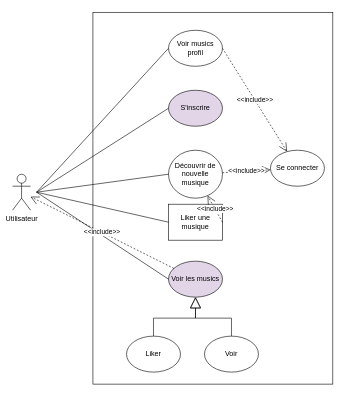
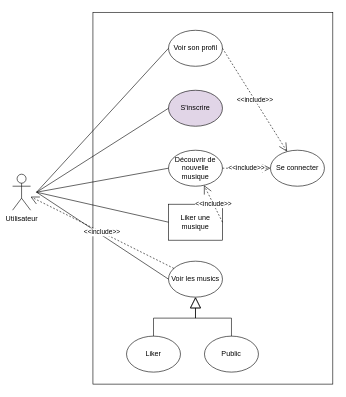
- <mxCell id="6" value="Voir musics profil" style="ellipse;whiteSpace=wrap;html=1;" vertex="1" parent="1"><mxGeometry x="280" y="50" width="90" height="60" as="geometry" /></mxCell>
+ <mxCell id="6" value="Voir son profil" style="ellipse;whiteSpace=wrap;html=1;" vertex="1" parent="1"><mxGeometry x="280" y="50" width="90" height="60" as="geometry" /></mxCell>
- <mxCell id="8" value="Découvrir de nouvelle musique" style="ellipse;whiteSpace=wrap;html=1;" vertex="1" parent="1"><mxGeometry x="280" y="250" width="90" height="80" as="geometry" /></mxCell>
+ <mxCell id="8" value="Découvrir de nouvelle musique" style="ellipse;whiteSpace=wrap;html=1;" vertex="1" parent="1"><mxGeometry x="280" y="250" width="90" height="60" as="geometry" /></mxCell>
- <mxCell id="7" value="Voir les musics" style="ellipse;whiteSpace=wrap;html=1;fillColor=#e1d5e7;" vertex="1" parent="1"><mxGeometry x="280" y="435" width="90" height="60" as="geometry" /></mxCell>
+ <mxCell id="7" value="Voir les musics" style="ellipse;whiteSpace=wrap;html=1;" vertex="1" parent="1"><mxGeometry x="280" y="435" width="90" height="60" as="geometry" /></mxCell>
- <mxCell id="16" value="Voir" style="ellipse;whiteSpace=wrap;html=1;" vertex="1" parent="1"><mxGeometry x="340" y="560" width="90" height="60" as="geometry" /></mxCell>
+ <mxCell id="16" value="Public" style="ellipse;whiteSpace=wrap;html=1;" vertex="1" parent="1"><mxGeometry x="340" y="560" width="90" height="60" as="geometry" /></mxCell>
